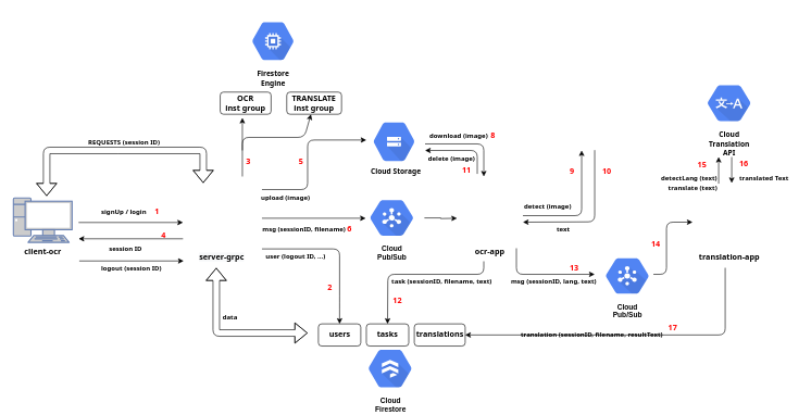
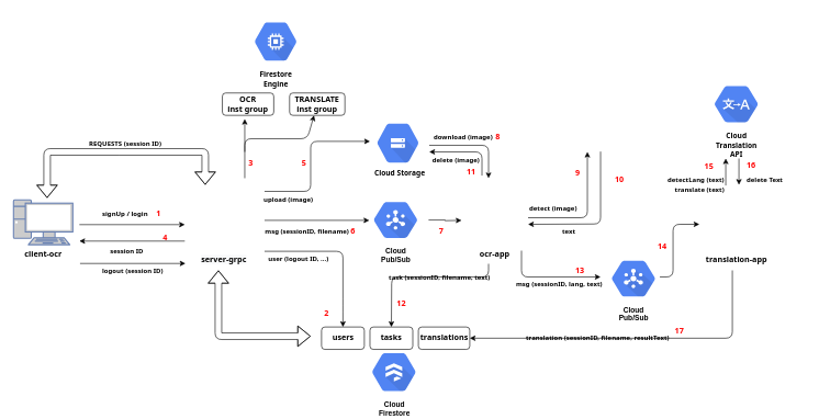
- <mxCell id="45" value="&lt;font face=&quot;Segoe UI&quot; size=&quot;1&quot; color=&quot;#ff0000&quot;&gt;&lt;b style=&quot;font-size: 12px&quot;&gt;10&lt;/b&gt;&lt;/font&gt;" style="text;html=1;resizable=0;points=[];autosize=1;align=left;verticalAlign=top;spacingTop=-4;" parent="1" vertex="1"><mxGeometry x="921" y="253" width="30" height="20" as="geometry" /></mxCell>
+ <mxCell id="45" value="&lt;font face=&quot;Segoe UI&quot; size=&quot;1&quot; color=&quot;#ff0000&quot;&gt;&lt;b style=&quot;font-size: 12px&quot;&gt;10&lt;/b&gt;&lt;/font&gt;" style="text;html=1;resizable=0;points=[];autosize=1;align=left;verticalAlign=top;spacingTop=-4;" parent="1" vertex="1"><mxGeometry x="931" y="263" width="30" height="20" as="geometry" /></mxCell>
- <mxCell id="63" value="&lt;font face=&quot;Segoe UI&quot; size=&quot;1&quot;&gt;&lt;b&gt;translated Text&lt;/b&gt;&lt;/font&gt;" style="text;html=1;resizable=0;points=[];autosize=1;align=left;verticalAlign=top;spacingTop=-4;" parent="1" vertex="1"><mxGeometry x="1131" y="263" width="90" height="20" as="geometry" /></mxCell>
+ <mxCell id="63" value="&lt;font face=&quot;Segoe UI&quot; size=&quot;1&quot;&gt;&lt;b&gt;delete Text&lt;/b&gt;&lt;/font&gt;" style="text;html=1;resizable=0;points=[];autosize=1;align=left;verticalAlign=top;spacingTop=-4;" parent="1" vertex="1"><mxGeometry x="1131" y="263" width="90" height="20" as="geometry" /></mxCell>
+ <mxCell id="35" value="&lt;font face=&quot;Segoe UI&quot; size=&quot;1&quot; color=&quot;#ff0000&quot;&gt;&lt;b style=&quot;font-size: 12px&quot;&gt;7&lt;/b&gt;&lt;/font&gt;" style="text;html=1;resizable=0;points=[];autosize=1;align=left;verticalAlign=top;spacingTop=-4;" parent="1" vertex="1"><mxGeometry x="663.5" y="339.5" width="20" height="20" as="geometry" /></mxCell>
- <mxCell id="41" value="&lt;font face=&quot;Segoe UI&quot; size=&quot;1&quot;&gt;&lt;b&gt;task (sessionID, filename, text)&lt;/b&gt;&lt;/font&gt;" style="text;html=1;resizable=0;points=[];autosize=1;align=left;verticalAlign=top;spacingTop=-4;" parent="1" vertex="1"><mxGeometry x="597.5" y="420.5" width="160" height="20" as="geometry" /></mxCell>
+ <mxCell id="41" value="&lt;font face=&quot;Segoe UI&quot; size=&quot;1&quot;&gt;&lt;b&gt;task (sessionID, filename, text)&lt;/b&gt;&lt;/font&gt;" style="text;html=1;resizable=0;points=[];autosize=1;align=left;verticalAlign=top;spacingTop=-4;" parent="1" vertex="1"><mxGeometry x="587.5" y="410.5" width="160" height="20" as="geometry" /></mxCell>
- <mxCell id="21" value="&lt;font face=&quot;Segoe UI&quot; size=&quot;1&quot; color=&quot;#ff0000&quot;&gt;&lt;b style=&quot;font-size: 12px&quot;&gt;2&lt;/b&gt;&lt;/font&gt;" style="text;html=1;resizable=0;points=[];autosize=1;align=left;verticalAlign=top;spacingTop=-4;" parent="1" vertex="1"><mxGeometry x="500" y="430.5" width="20" height="20" as="geometry" /></mxCell>
+ <mxCell id="21" value="&lt;font face=&quot;Segoe UI&quot; size=&quot;1&quot; color=&quot;#ff0000&quot;&gt;&lt;b style=&quot;font-size: 12px&quot;&gt;2&lt;/b&gt;&lt;/font&gt;" style="text;html=1;resizable=0;points=[];autosize=1;align=left;verticalAlign=top;spacingTop=-4;" parent="1" vertex="1"><mxGeometry x="490" y="465.5" width="20" height="20" as="geometry" /></mxCell>
- <mxCell id="72" value="&lt;font face=&quot;Segoe UI&quot; size=&quot;1&quot;&gt;&lt;b&gt;data&lt;/b&gt;&lt;/font&gt;" style="text;html=1;resizable=0;points=[];autosize=1;align=left;verticalAlign=top;spacingTop=-4;" parent="1" vertex="1"><mxGeometry x="339" y="476" width="40" height="20" as="geometry" /></mxCell>
